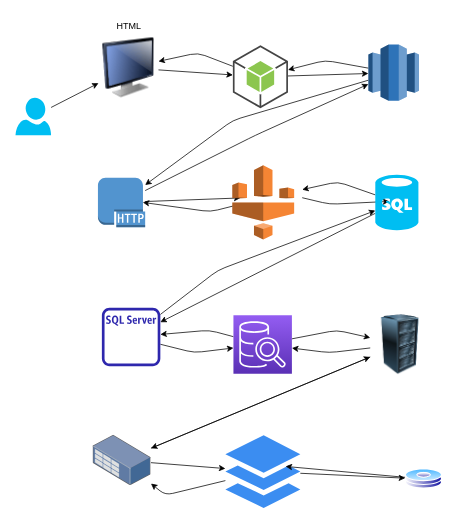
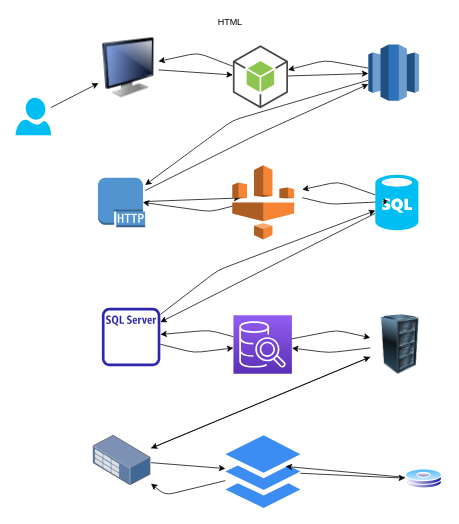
- <mxCell id="24" value="HTML" style="text;html=1;align=center;verticalAlign=middle;resizable=0;points=[];autosize=1;strokeColor=none;fillColor=none;" vertex="1" parent="1"><mxGeometry x="140.75" y="20" width="60" height="30" as="geometry" /></mxCell>
+ <mxCell id="24" value="HTML" style="text;html=1;align=center;verticalAlign=middle;resizable=0;points=[];autosize=1;strokeColor=none;fillColor=none;" vertex="1" parent="1"><mxGeometry x="275.75" y="15" width="60" height="30" as="geometry" /></mxCell>
